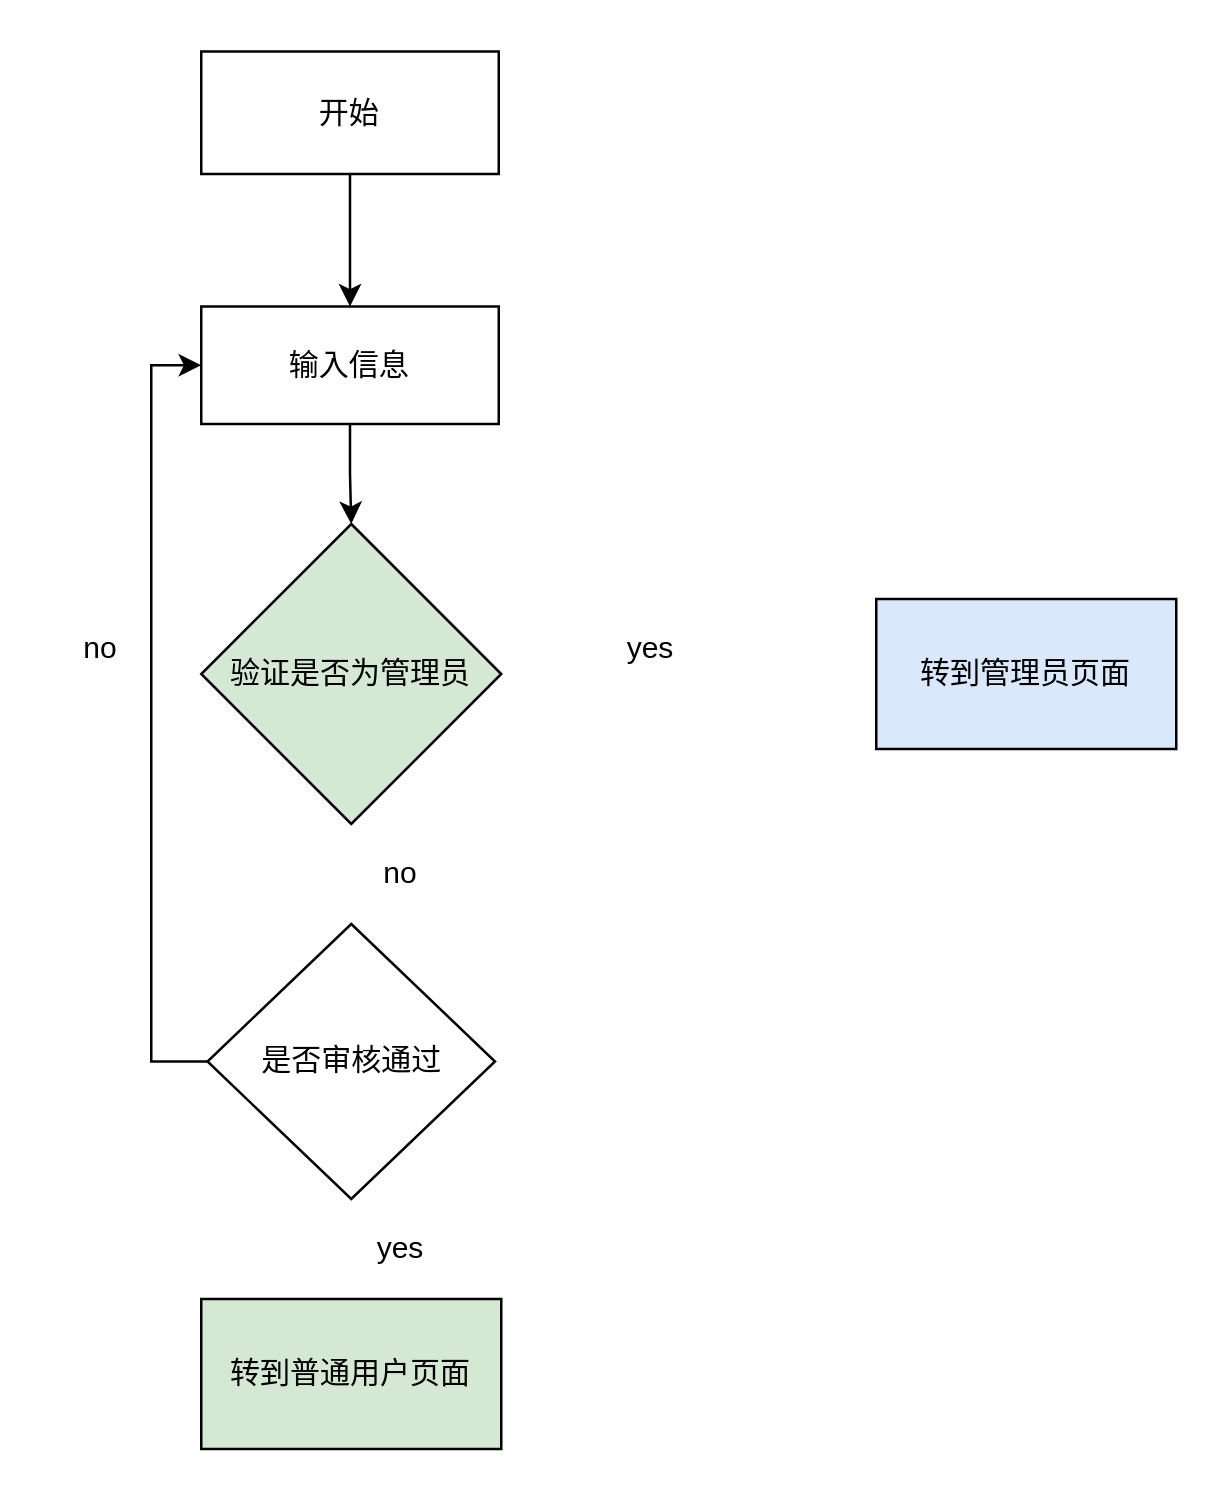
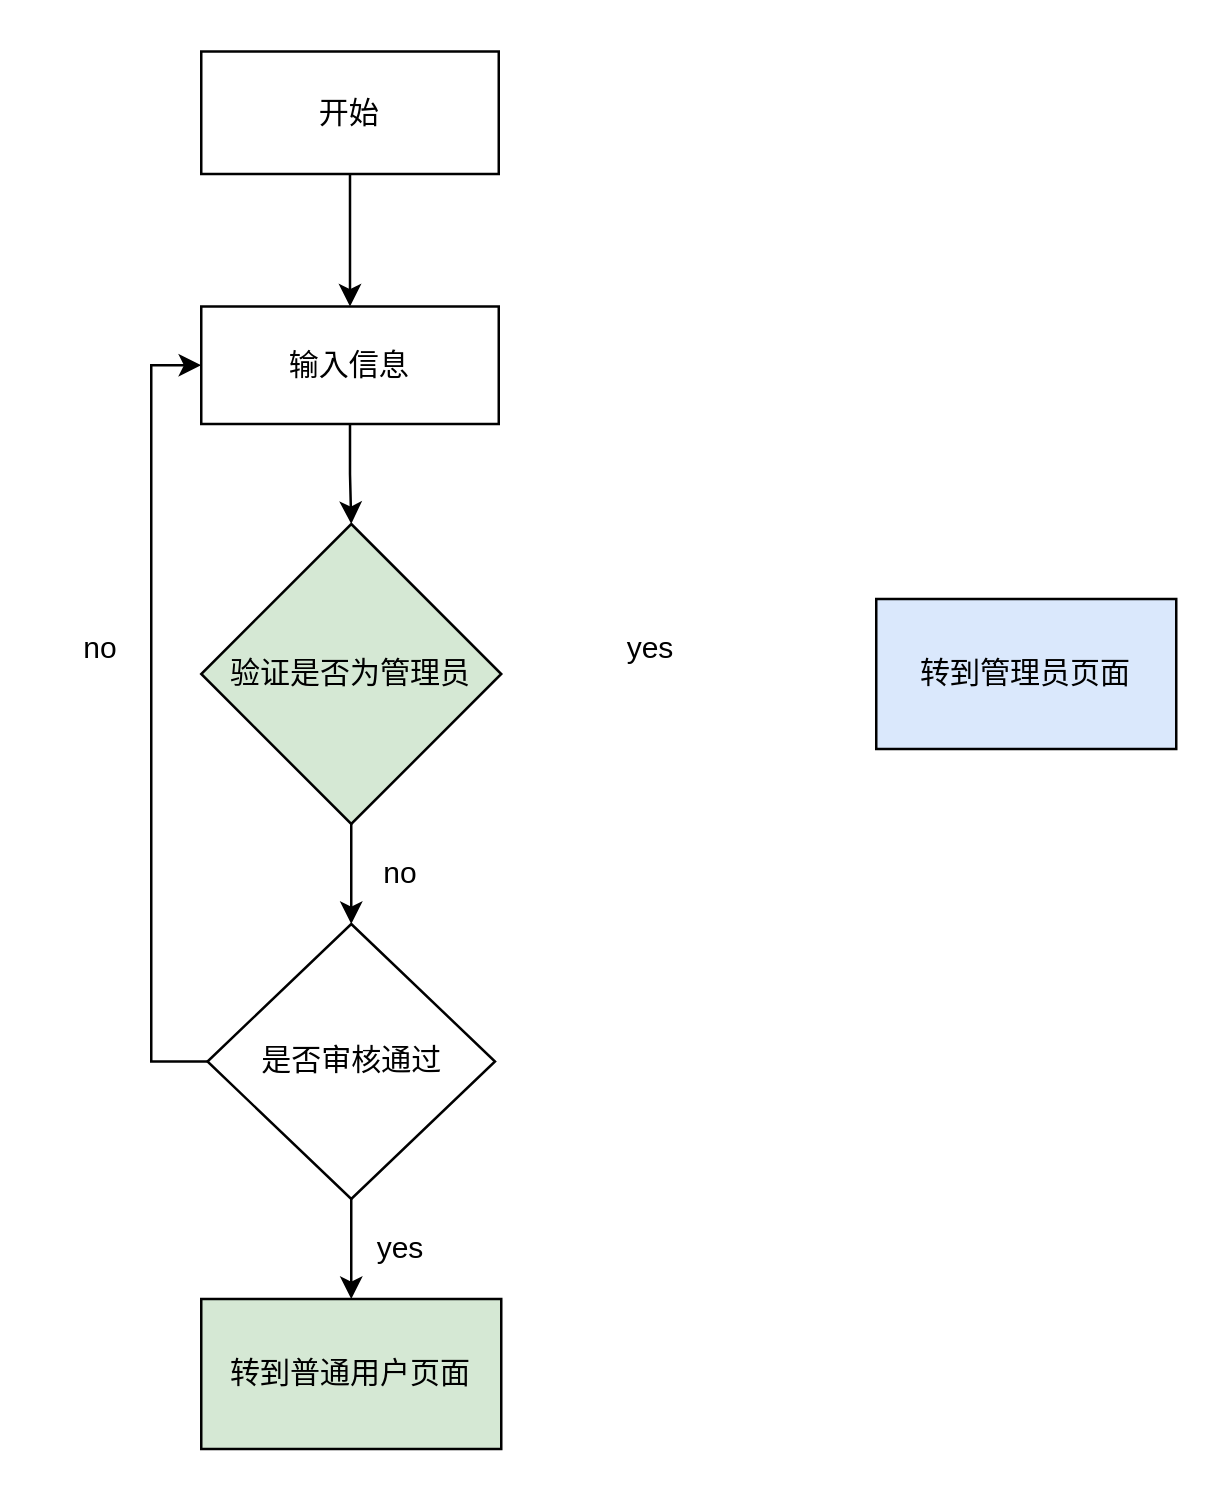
+ <mxCell id="6" style="edgeStyle=orthogonalEdgeStyle;rounded=0;orthogonalLoop=1;jettySize=auto;html=1;exitX=0.5;exitY=1;exitDx=0;exitDy=0;entryX=0.5;entryY=0;entryDx=0;entryDy=0;" edge="1" parent="1" source="7" target="11"><mxGeometry relative="1" as="geometry" /></mxCell>
+ <mxCell id="9" style="edgeStyle=orthogonalEdgeStyle;rounded=0;orthogonalLoop=1;jettySize=auto;html=1;exitX=0.5;exitY=1;exitDx=0;exitDy=0;entryX=0.5;entryY=0;entryDx=0;entryDy=0;" edge="1" parent="1" source="11" target="14"><mxGeometry relative="1" as="geometry" /></mxCell>
